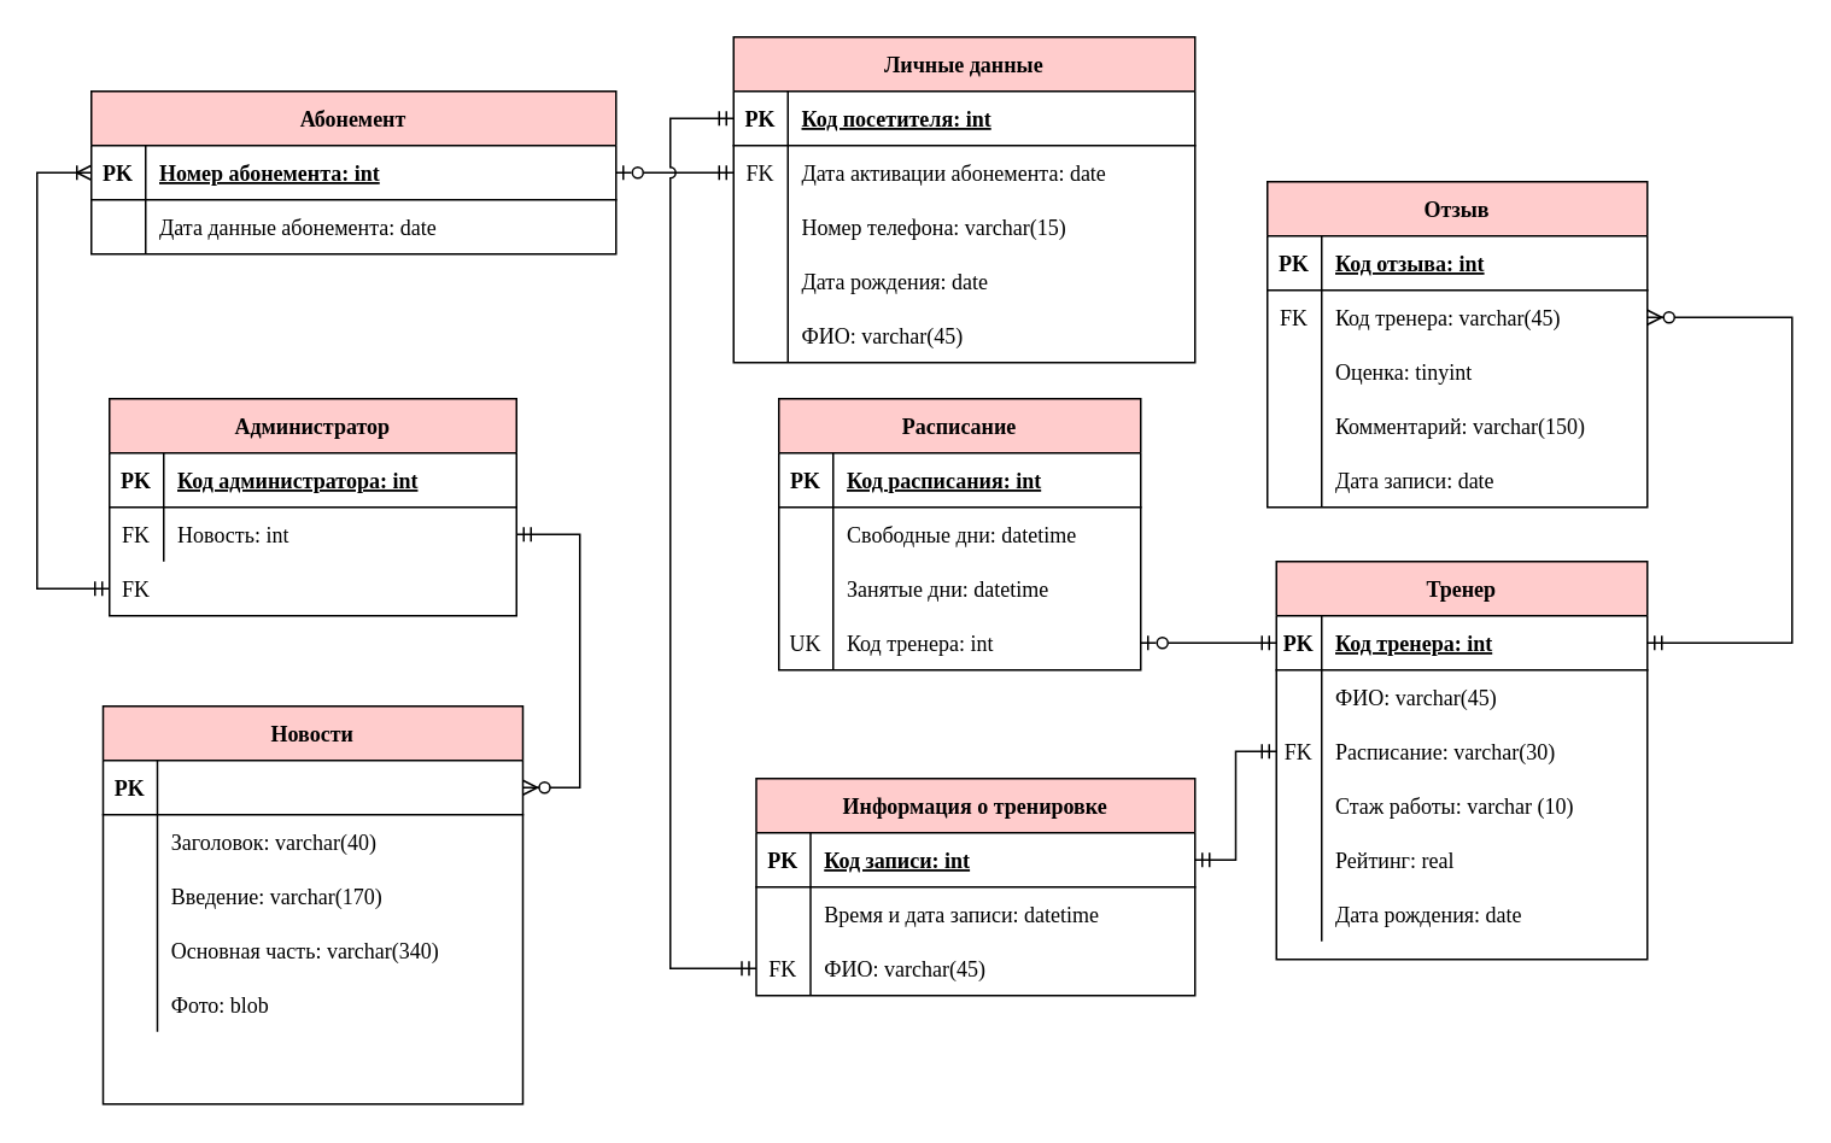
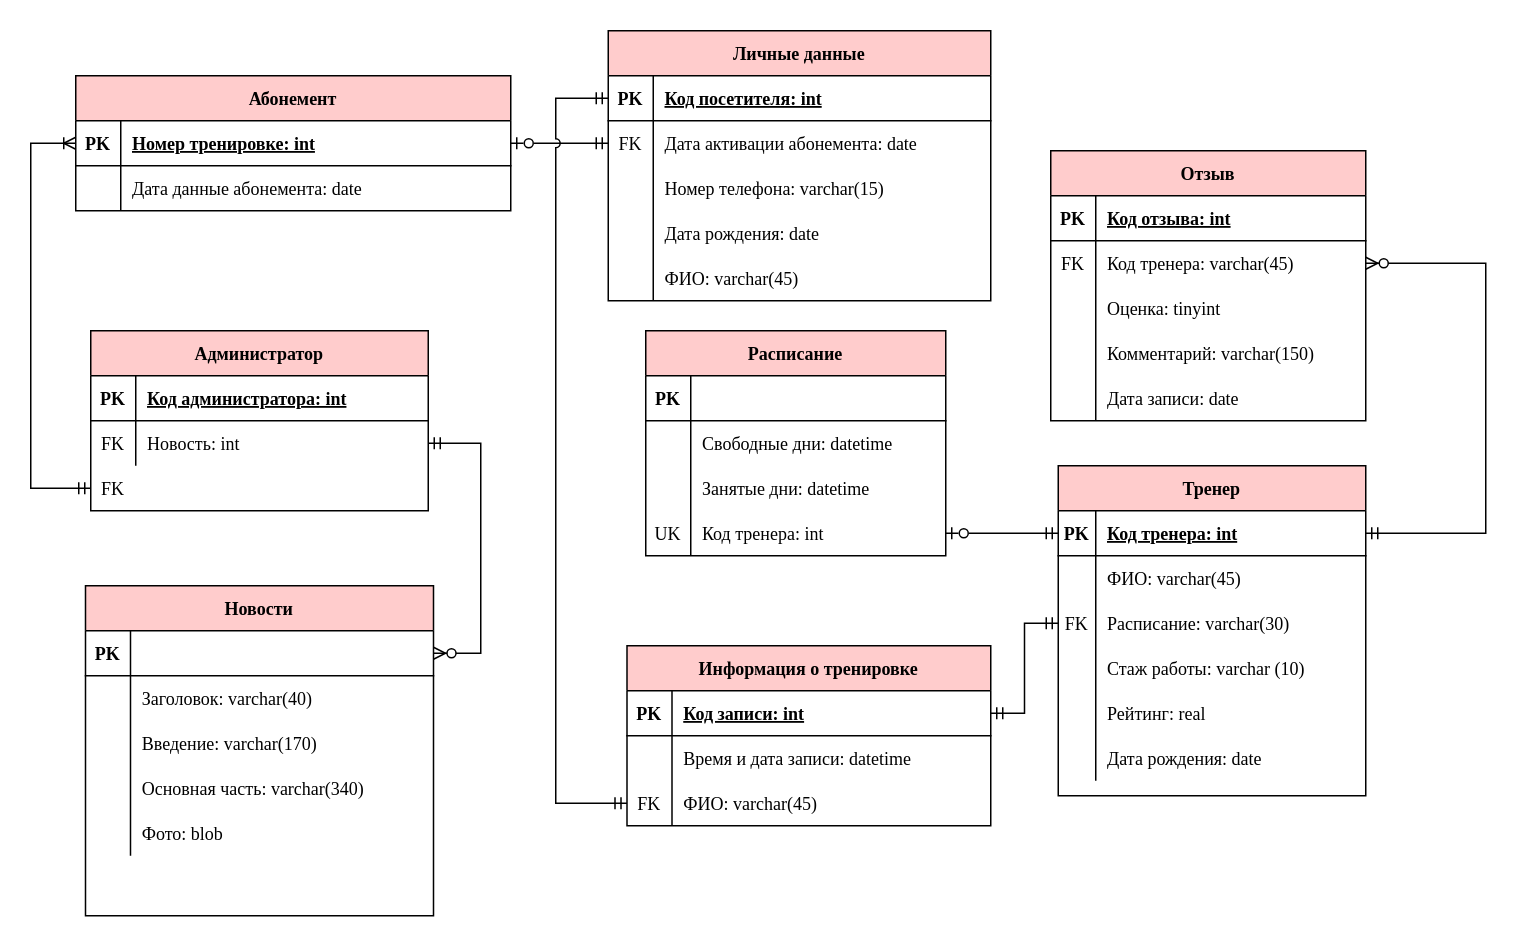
- <mxCell id="34" value="Номер абонемента: int" style="shape=partialRectangle;overflow=hidden;connectable=0;fillColor=none;top=0;left=0;bottom=0;right=0;align=left;spacingLeft=6;fontStyle=5;strokeColor=#000000;fontColor=#000000;fontSize=12;fontFamily=Verdana;" parent="32" vertex="1"><mxGeometry x="30" width="260" height="30" as="geometry"><mxRectangle width="260" height="30" as="alternateBounds" /></mxGeometry></mxCell>
+ <mxCell id="34" value="Номер тренировке: int" style="shape=partialRectangle;overflow=hidden;connectable=0;fillColor=none;top=0;left=0;bottom=0;right=0;align=left;spacingLeft=6;fontStyle=5;strokeColor=#000000;fontColor=#000000;fontSize=12;fontFamily=Verdana;" parent="32" vertex="1"><mxGeometry x="30" width="260" height="30" as="geometry"><mxRectangle width="260" height="30" as="alternateBounds" /></mxGeometry></mxCell>
- <mxCell id="21" value="Код расписания: int" style="shape=partialRectangle;overflow=hidden;connectable=0;fillColor=none;top=0;left=0;bottom=0;right=0;align=left;spacingLeft=6;fontStyle=5;strokeColor=#000000;fontColor=#000000;fontSize=12;fontFamily=Verdana;" parent="19" vertex="1"><mxGeometry x="30" width="170" height="30" as="geometry"><mxRectangle width="170" height="30" as="alternateBounds" /></mxGeometry></mxCell>
